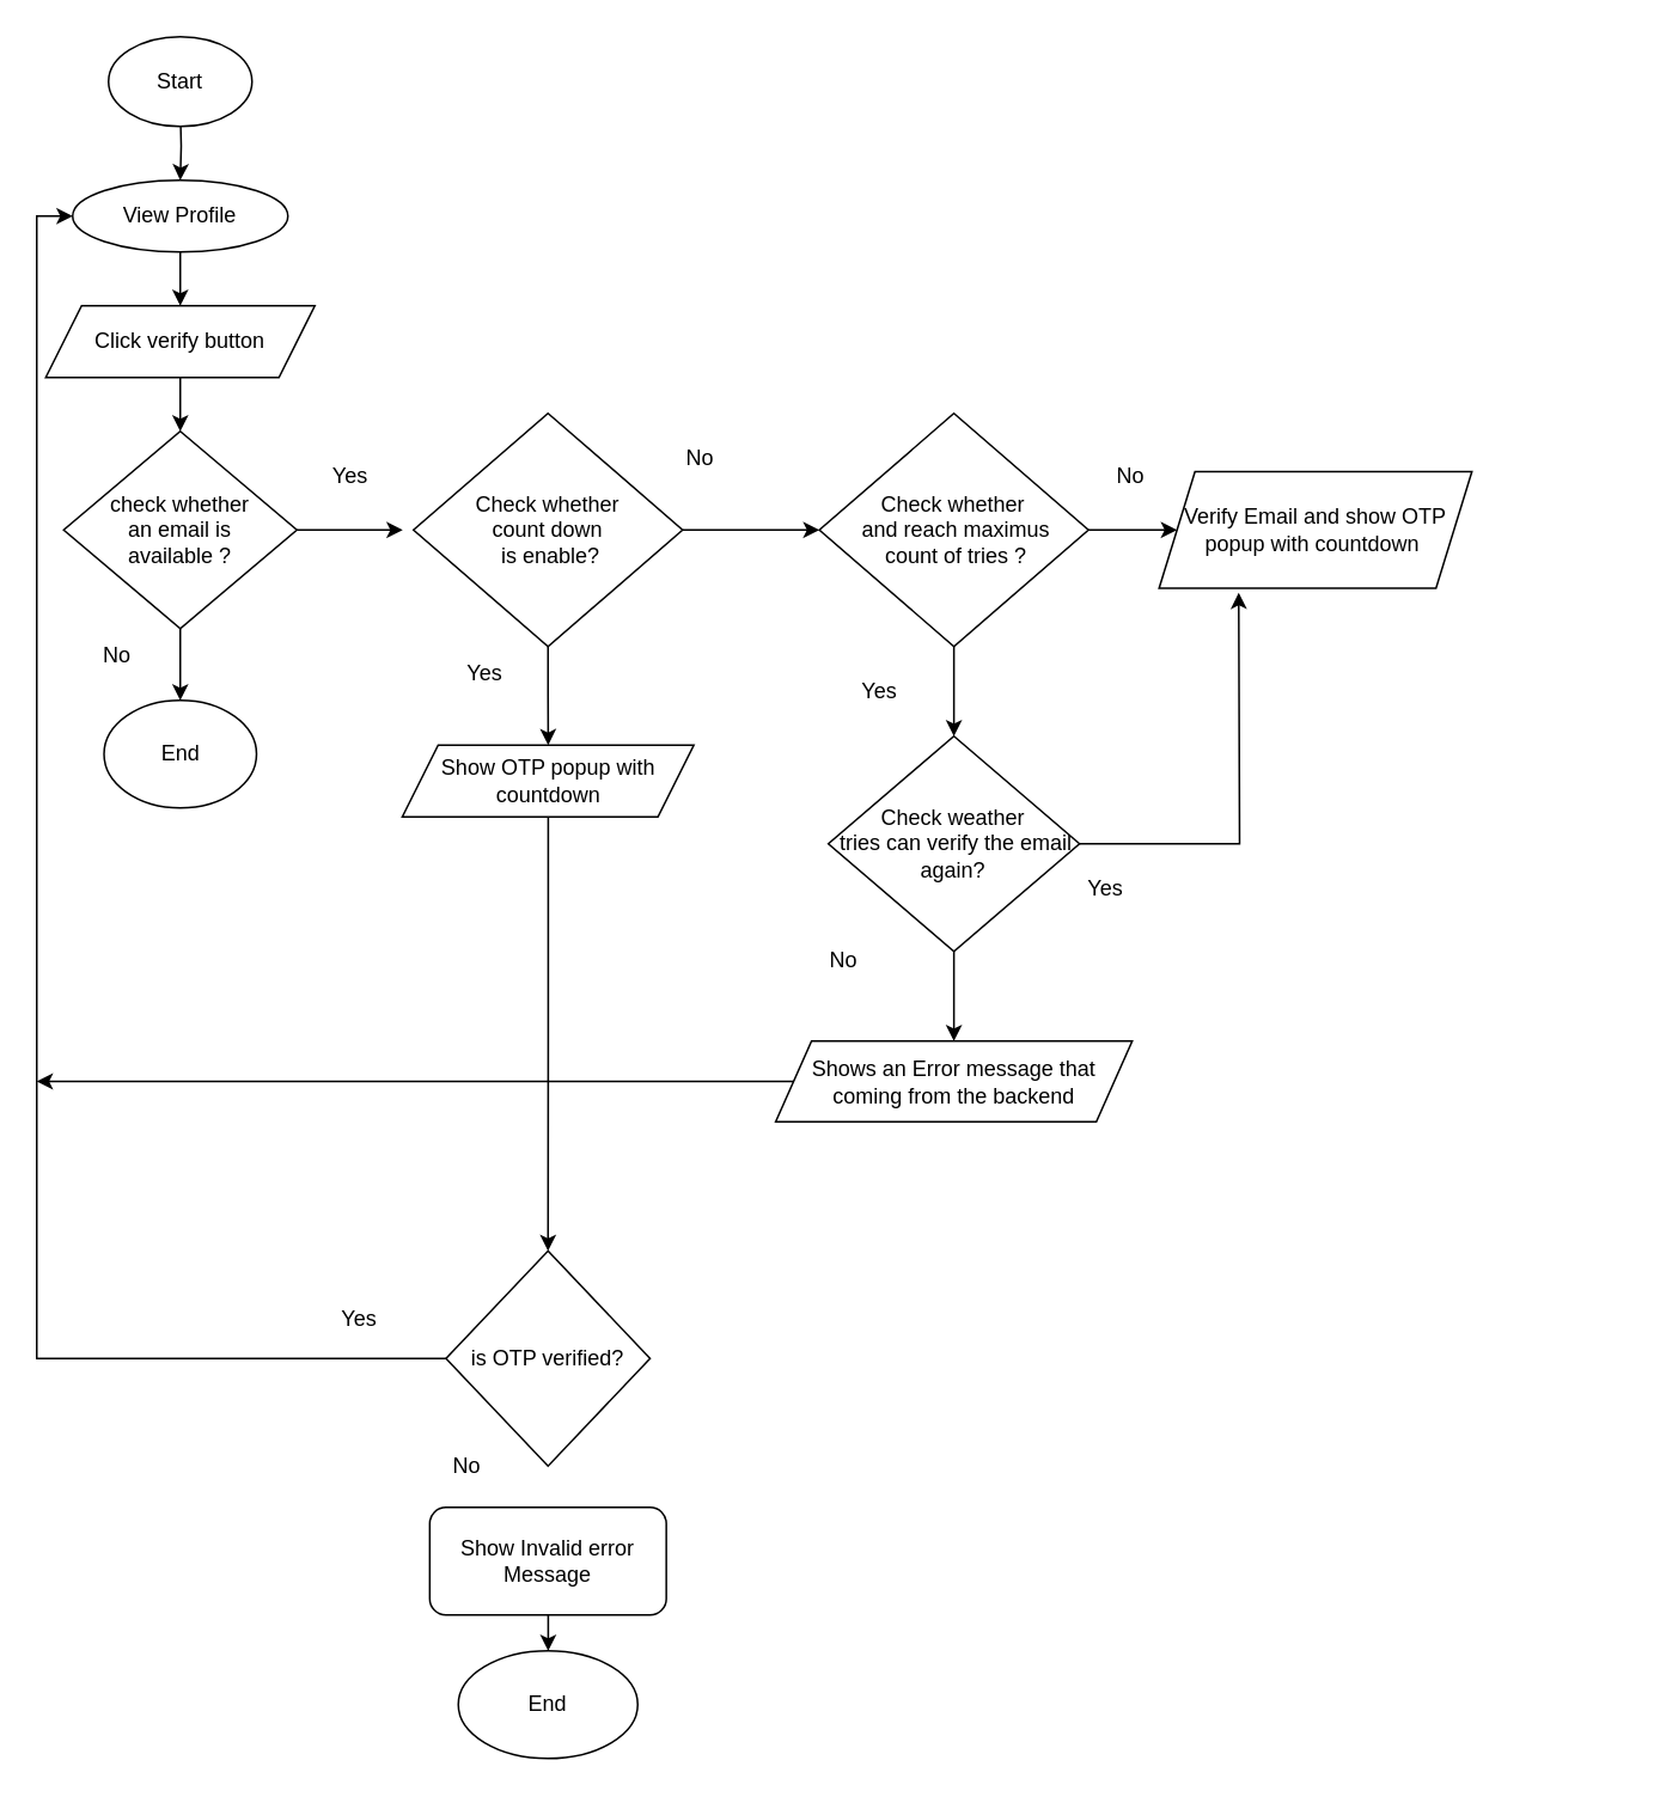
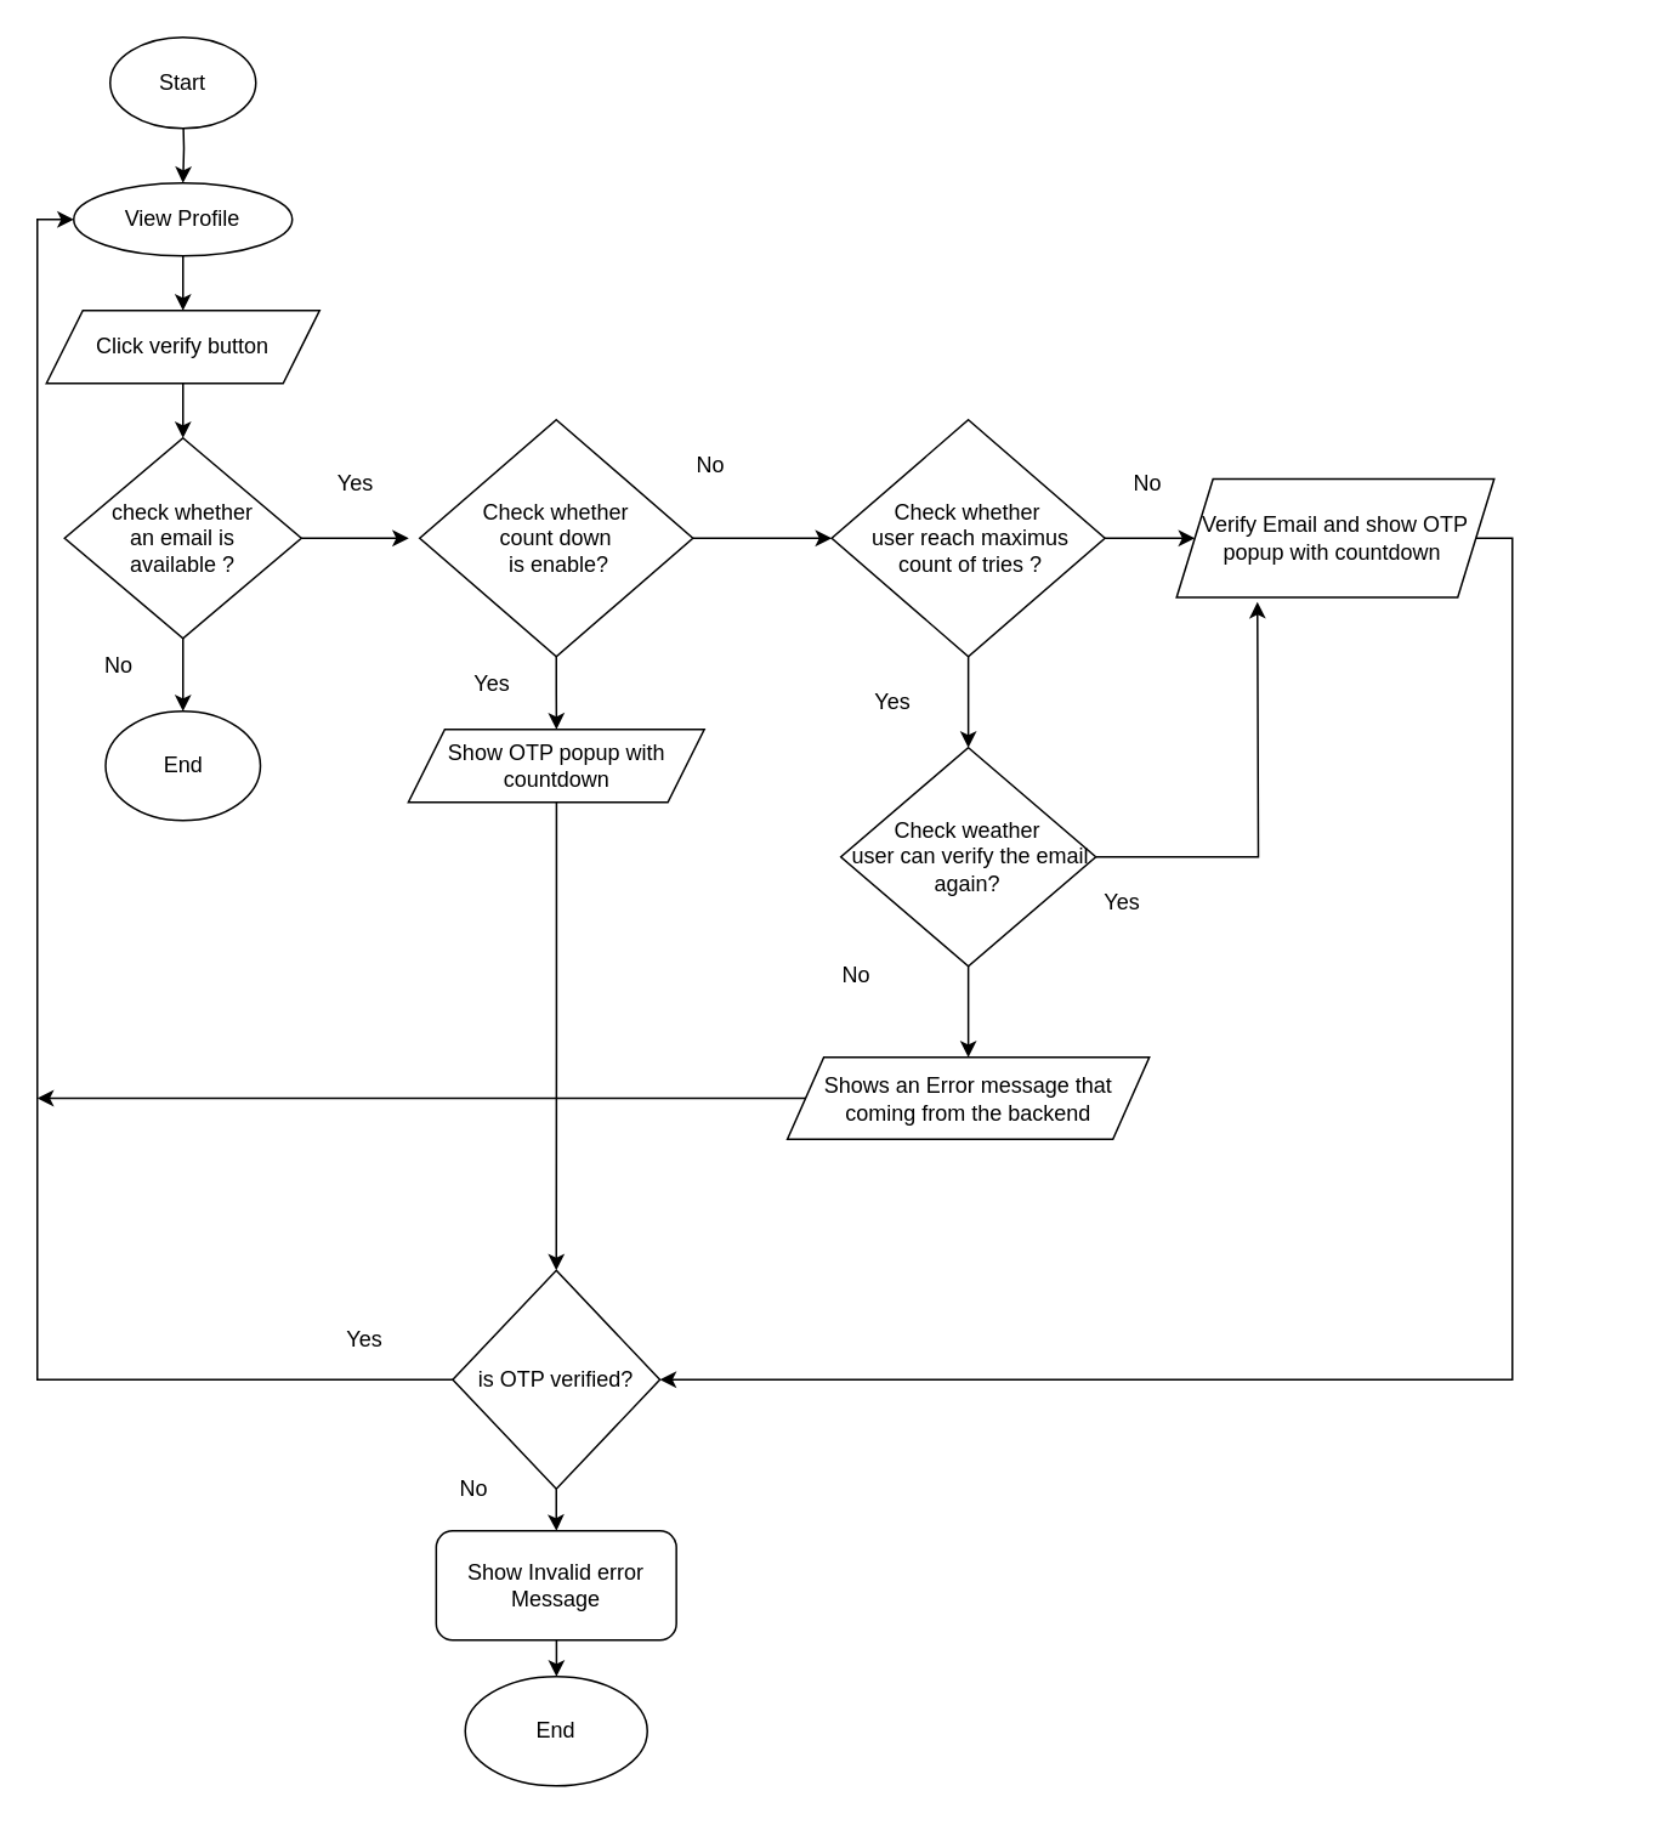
- <mxCell id="20" value="Check whether&lt;br&gt;&amp;nbsp;and reach maximus&lt;br&gt;&amp;nbsp;count of tries ?" style="rhombus;whiteSpace=wrap;html=1;" vertex="1" parent="1"><mxGeometry x="456.25" y="230" width="150" height="130" as="geometry" /></mxCell>
+ <mxCell id="20" value="Check whether&lt;br&gt;&amp;nbsp;user reach maximus&lt;br&gt;&amp;nbsp;count of tries ?" style="rhombus;whiteSpace=wrap;html=1;" vertex="1" parent="1"><mxGeometry x="456.25" y="230" width="150" height="130" as="geometry" /></mxCell>
- <mxCell id="5" value="Show OTP popup with countdown" style="shape=parallelogram;perimeter=parallelogramPerimeter;whiteSpace=wrap;html=1;fixedSize=1;" parent="1" vertex="1"><mxGeometry x="223.75" y="415" width="162.5" height="40" as="geometry" /></mxCell>
+ <mxCell id="5" value="Show OTP popup with countdown" style="shape=parallelogram;perimeter=parallelogramPerimeter;whiteSpace=wrap;html=1;fixedSize=1;" parent="1" vertex="1"><mxGeometry x="223.75" y="400" width="162.5" height="40" as="geometry" /></mxCell>
- <mxCell id="26" value="&lt;div&gt;Check weather&lt;/div&gt;&lt;div&gt;&amp;nbsp;tries can verify the email again?&lt;/div&gt;" style="rhombus;whiteSpace=wrap;html=1;" vertex="1" parent="1"><mxGeometry x="461.26" y="410" width="140" height="120" as="geometry" /></mxCell>
+ <mxCell id="26" value="&lt;div&gt;Check weather&lt;/div&gt;&lt;div&gt;&amp;nbsp;user can verify the email again?&lt;/div&gt;" style="rhombus;whiteSpace=wrap;html=1;" vertex="1" parent="1"><mxGeometry x="461.26" y="410" width="140" height="120" as="geometry" /></mxCell>
+ <mxCell id="33" style="edgeStyle=orthogonalEdgeStyle;rounded=0;orthogonalLoop=1;jettySize=auto;html=1;entryX=1;entryY=0.5;entryDx=0;entryDy=0;" edge="1" parent="1" source="34" target="37"><mxGeometry relative="1" as="geometry"><Array as="points"><mxPoint x="830" y="295" /><mxPoint x="830" y="757" /></Array></mxGeometry></mxCell>
+ <mxCell id="36" value="" style="edgeStyle=orthogonalEdgeStyle;rounded=0;orthogonalLoop=1;jettySize=auto;html=1;" edge="1" parent="1" source="37" target="41"><mxGeometry relative="1" as="geometry" /></mxCell>
